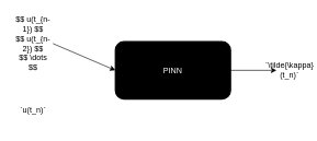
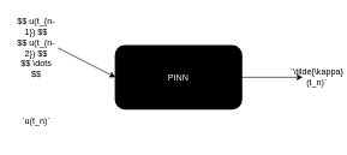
- <mxCell id="2" value="&lt;font style=&quot;color: rgb(255, 255, 255);&quot;&gt;PINN&lt;/font&gt;" style="rounded=1;whiteSpace=wrap;html=1;strokeWidth=2;fillColor=#000000;" parent="1" vertex="1"><mxGeometry x="175" y="63.01" width="175" height="87.5" as="geometry" /></mxCell>
+ <mxCell id="2" value="&lt;font style=&quot;color: rgb(255, 255, 255);&quot;&gt;PINN&lt;/font&gt;" style="rounded=1;whiteSpace=wrap;html=1;strokeWidth=2;fillColor=#000000;" parent="1" vertex="1"><mxGeometry x="160" y="63.01" width="175" height="87.5" as="geometry" /></mxCell>
